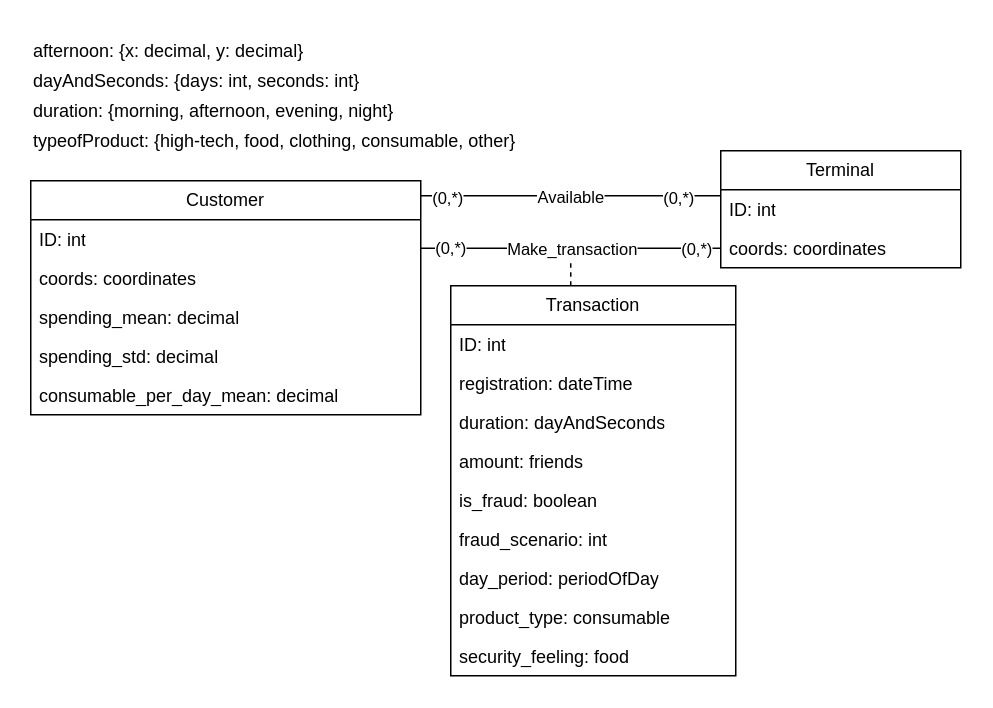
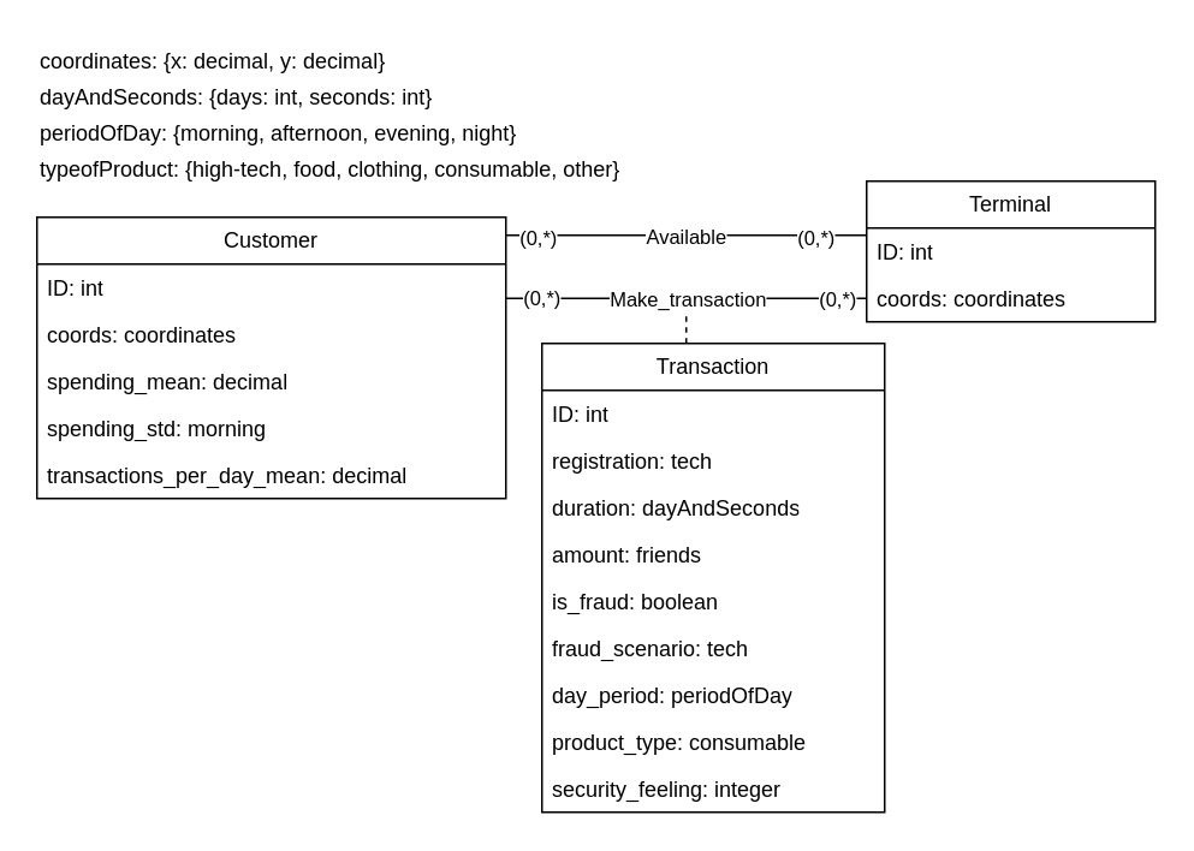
- <mxCell id="8" value="afternoon: {x: decimal, y: decimal}" style="text;html=1;align=left;verticalAlign=top;whiteSpace=wrap;rounded=0;" vertex="1" parent="1"><mxGeometry x="20" y="20" width="210" height="30" as="geometry" /></mxCell>
+ <mxCell id="8" value="coordinates: {x: decimal, y: decimal}" style="text;html=1;align=left;verticalAlign=top;whiteSpace=wrap;rounded=0;" vertex="1" parent="1"><mxGeometry x="20" y="20" width="210" height="30" as="geometry" /></mxCell>
- <mxCell id="32" value="duration: {morning, afternoon, evening, night}" style="text;html=1;align=left;verticalAlign=top;whiteSpace=wrap;rounded=0;" vertex="1" parent="1"><mxGeometry x="20" y="60" width="280" height="30" as="geometry" /></mxCell>
+ <mxCell id="32" value="periodOfDay: {morning, afternoon, evening, night}" style="text;html=1;align=left;verticalAlign=top;whiteSpace=wrap;rounded=0;" vertex="1" parent="1"><mxGeometry x="20" y="60" width="280" height="30" as="geometry" /></mxCell>
- <mxCell id="6" value="&lt;span dir=&quot;ltr&quot; class=&quot;text__translation&quot;&gt;spending_&lt;/span&gt;std: decimal" style="text;strokeColor=none;fillColor=none;align=left;verticalAlign=top;spacingLeft=4;spacingRight=4;overflow=hidden;rotatable=0;points=[[0,0.5],[1,0.5]];portConstraint=eastwest;whiteSpace=wrap;html=1;" vertex="1" parent="2"><mxGeometry y="104" width="260" height="26" as="geometry" /></mxCell>
+ <mxCell id="6" value="&lt;span dir=&quot;ltr&quot; class=&quot;text__translation&quot;&gt;spending_&lt;/span&gt;std: morning" style="text;strokeColor=none;fillColor=none;align=left;verticalAlign=top;spacingLeft=4;spacingRight=4;overflow=hidden;rotatable=0;points=[[0,0.5],[1,0.5]];portConstraint=eastwest;whiteSpace=wrap;html=1;" vertex="1" parent="2"><mxGeometry y="104" width="260" height="26" as="geometry" /></mxCell>
- <mxCell id="19" value="registration: dateTime" style="text;strokeColor=none;fillColor=none;align=left;verticalAlign=top;spacingLeft=4;spacingRight=4;overflow=hidden;rotatable=0;points=[[0,0.5],[1,0.5]];portConstraint=eastwest;whiteSpace=wrap;html=1;" vertex="1" parent="17"><mxGeometry y="52" width="190" height="26" as="geometry" /></mxCell>
+ <mxCell id="19" value="registration: tech" style="text;strokeColor=none;fillColor=none;align=left;verticalAlign=top;spacingLeft=4;spacingRight=4;overflow=hidden;rotatable=0;points=[[0,0.5],[1,0.5]];portConstraint=eastwest;whiteSpace=wrap;html=1;" vertex="1" parent="17"><mxGeometry y="52" width="190" height="26" as="geometry" /></mxCell>
- <mxCell id="7" value="consumable_per_day_mean: decimal" style="text;strokeColor=none;fillColor=none;align=left;verticalAlign=top;spacingLeft=4;spacingRight=4;overflow=hidden;rotatable=0;points=[[0,0.5],[1,0.5]];portConstraint=eastwest;whiteSpace=wrap;html=1;" vertex="1" parent="2"><mxGeometry y="130" width="260" height="26" as="geometry" /></mxCell>
+ <mxCell id="7" value="transactions_per_day_mean: decimal" style="text;strokeColor=none;fillColor=none;align=left;verticalAlign=top;spacingLeft=4;spacingRight=4;overflow=hidden;rotatable=0;points=[[0,0.5],[1,0.5]];portConstraint=eastwest;whiteSpace=wrap;html=1;" vertex="1" parent="2"><mxGeometry y="130" width="260" height="26" as="geometry" /></mxCell>
- <mxCell id="23" value="fraud_scenario: int" style="text;strokeColor=none;fillColor=none;align=left;verticalAlign=top;spacingLeft=4;spacingRight=4;overflow=hidden;rotatable=0;points=[[0,0.5],[1,0.5]];portConstraint=eastwest;whiteSpace=wrap;html=1;" vertex="1" parent="17"><mxGeometry y="156" width="190" height="26" as="geometry" /></mxCell>
+ <mxCell id="23" value="fraud_scenario: tech" style="text;strokeColor=none;fillColor=none;align=left;verticalAlign=top;spacingLeft=4;spacingRight=4;overflow=hidden;rotatable=0;points=[[0,0.5],[1,0.5]];portConstraint=eastwest;whiteSpace=wrap;html=1;" vertex="1" parent="17"><mxGeometry y="156" width="190" height="26" as="geometry" /></mxCell>
- <mxCell id="26" value="security_feeling: food" style="text;strokeColor=none;fillColor=none;align=left;verticalAlign=top;spacingLeft=4;spacingRight=4;overflow=hidden;rotatable=0;points=[[0,0.5],[1,0.5]];portConstraint=eastwest;whiteSpace=wrap;html=1;" vertex="1" parent="17"><mxGeometry y="234" width="190" height="26" as="geometry" /></mxCell>
+ <mxCell id="26" value="security_feeling: integer" style="text;strokeColor=none;fillColor=none;align=left;verticalAlign=top;spacingLeft=4;spacingRight=4;overflow=hidden;rotatable=0;points=[[0,0.5],[1,0.5]];portConstraint=eastwest;whiteSpace=wrap;html=1;" vertex="1" parent="17"><mxGeometry y="234" width="190" height="26" as="geometry" /></mxCell>
